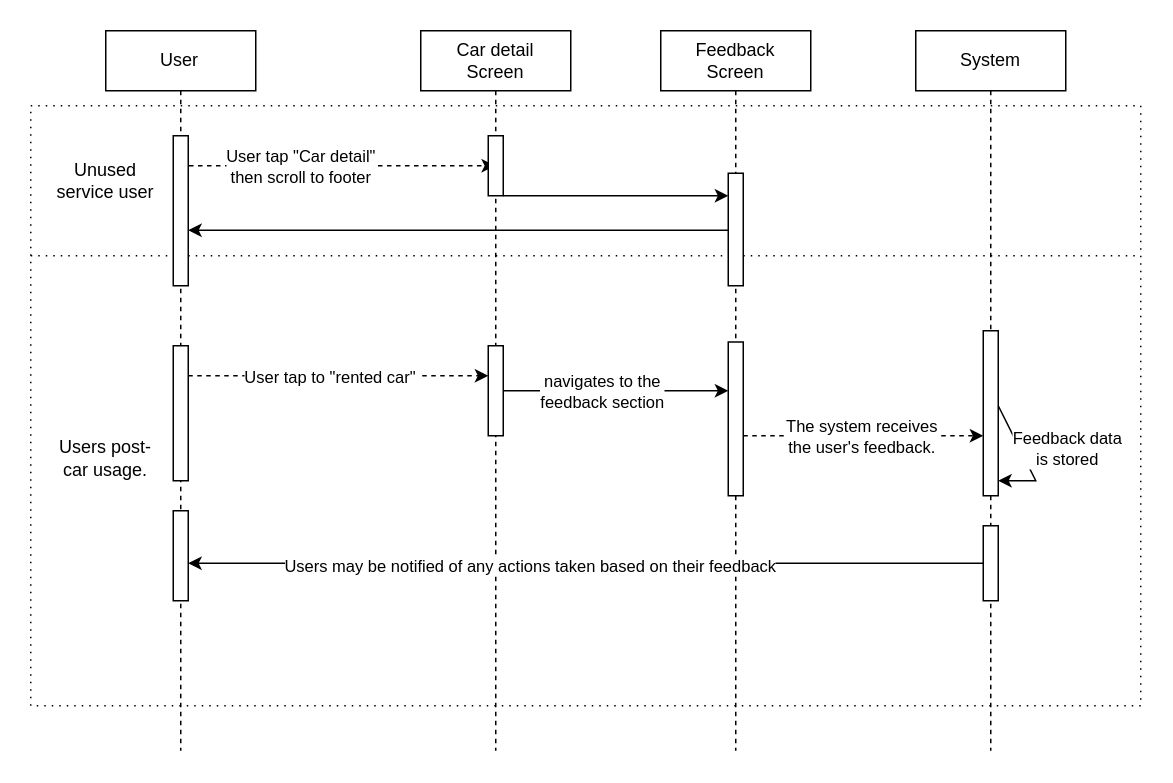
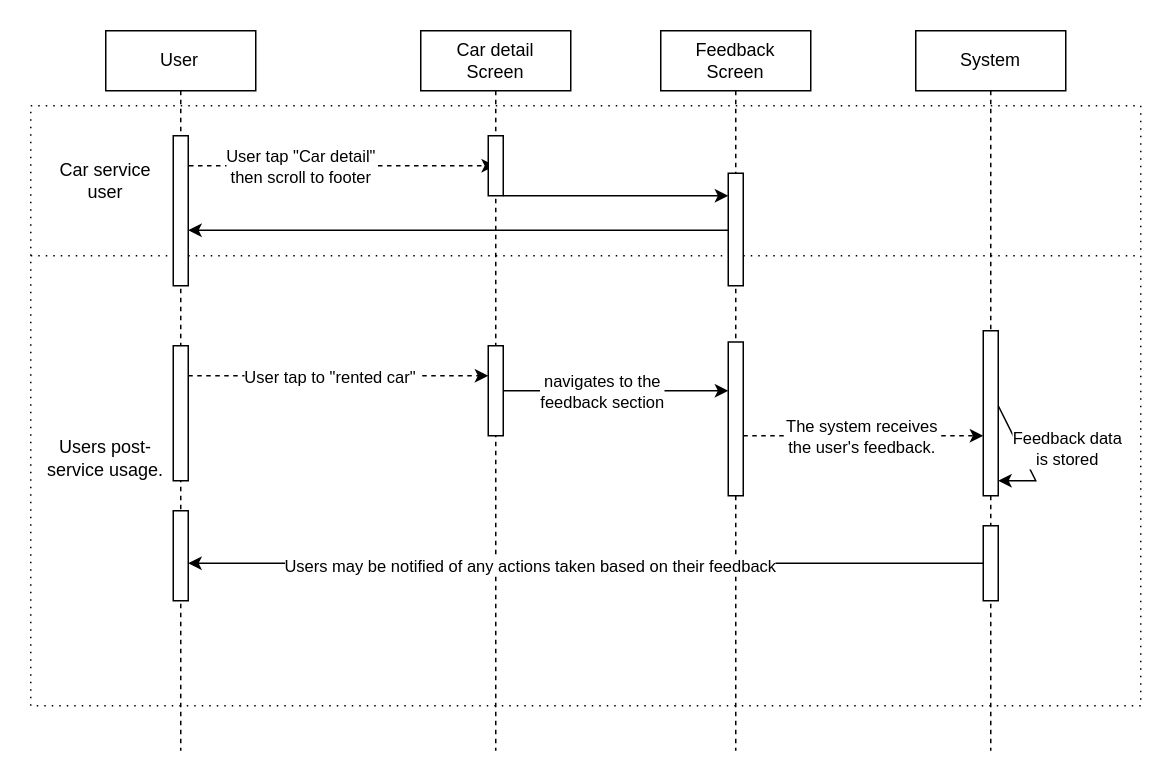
- <mxCell id="19" value="Unused service user" style="text;html=1;strokeColor=none;fillColor=none;align=center;verticalAlign=middle;whiteSpace=wrap;rounded=0;" vertex="1" parent="1"><mxGeometry x="30" y="100" width="80" height="40" as="geometry" /></mxCell>
+ <mxCell id="19" value="Car service user" style="text;html=1;strokeColor=none;fillColor=none;align=center;verticalAlign=middle;whiteSpace=wrap;rounded=0;" vertex="1" parent="1"><mxGeometry x="30" y="100" width="80" height="40" as="geometry" /></mxCell>
- <mxCell id="20" value="Users post-car usage." style="text;html=1;strokeColor=none;fillColor=none;align=center;verticalAlign=middle;whiteSpace=wrap;rounded=0;" vertex="1" parent="1"><mxGeometry x="30" y="270" width="80" height="70" as="geometry" /></mxCell>
+ <mxCell id="20" value="Users post-service usage." style="text;html=1;strokeColor=none;fillColor=none;align=center;verticalAlign=middle;whiteSpace=wrap;rounded=0;" vertex="1" parent="1"><mxGeometry x="30" y="270" width="80" height="70" as="geometry" /></mxCell>
